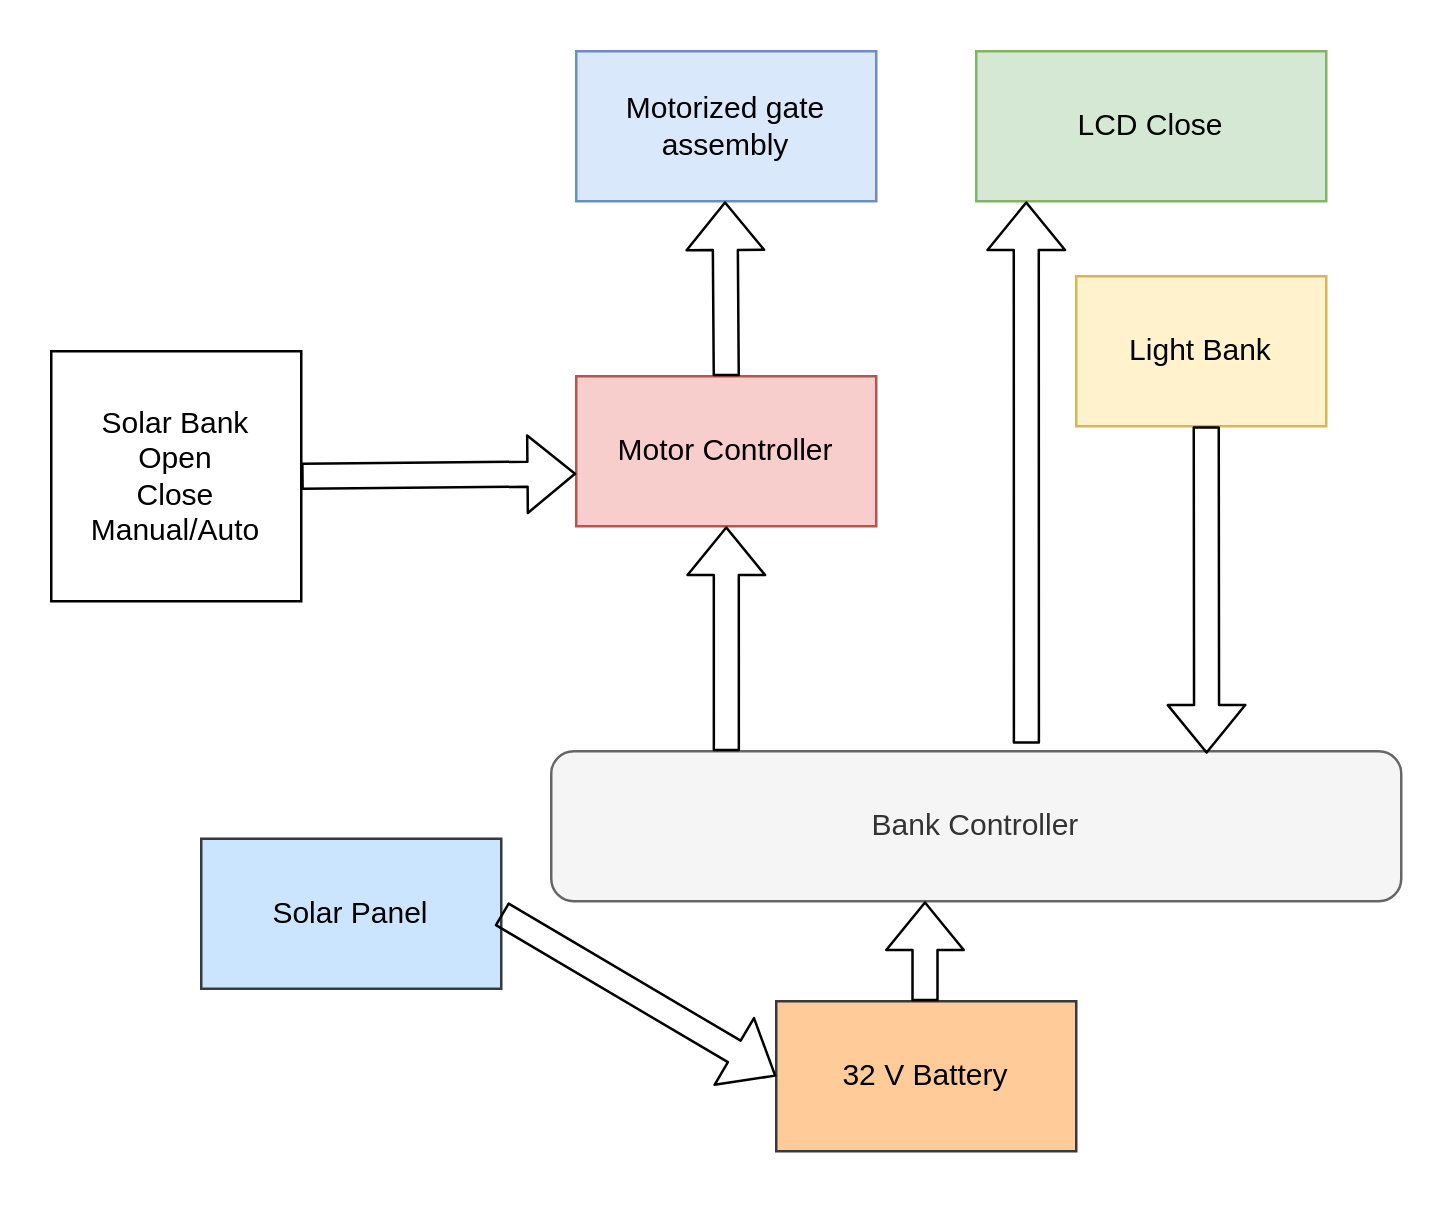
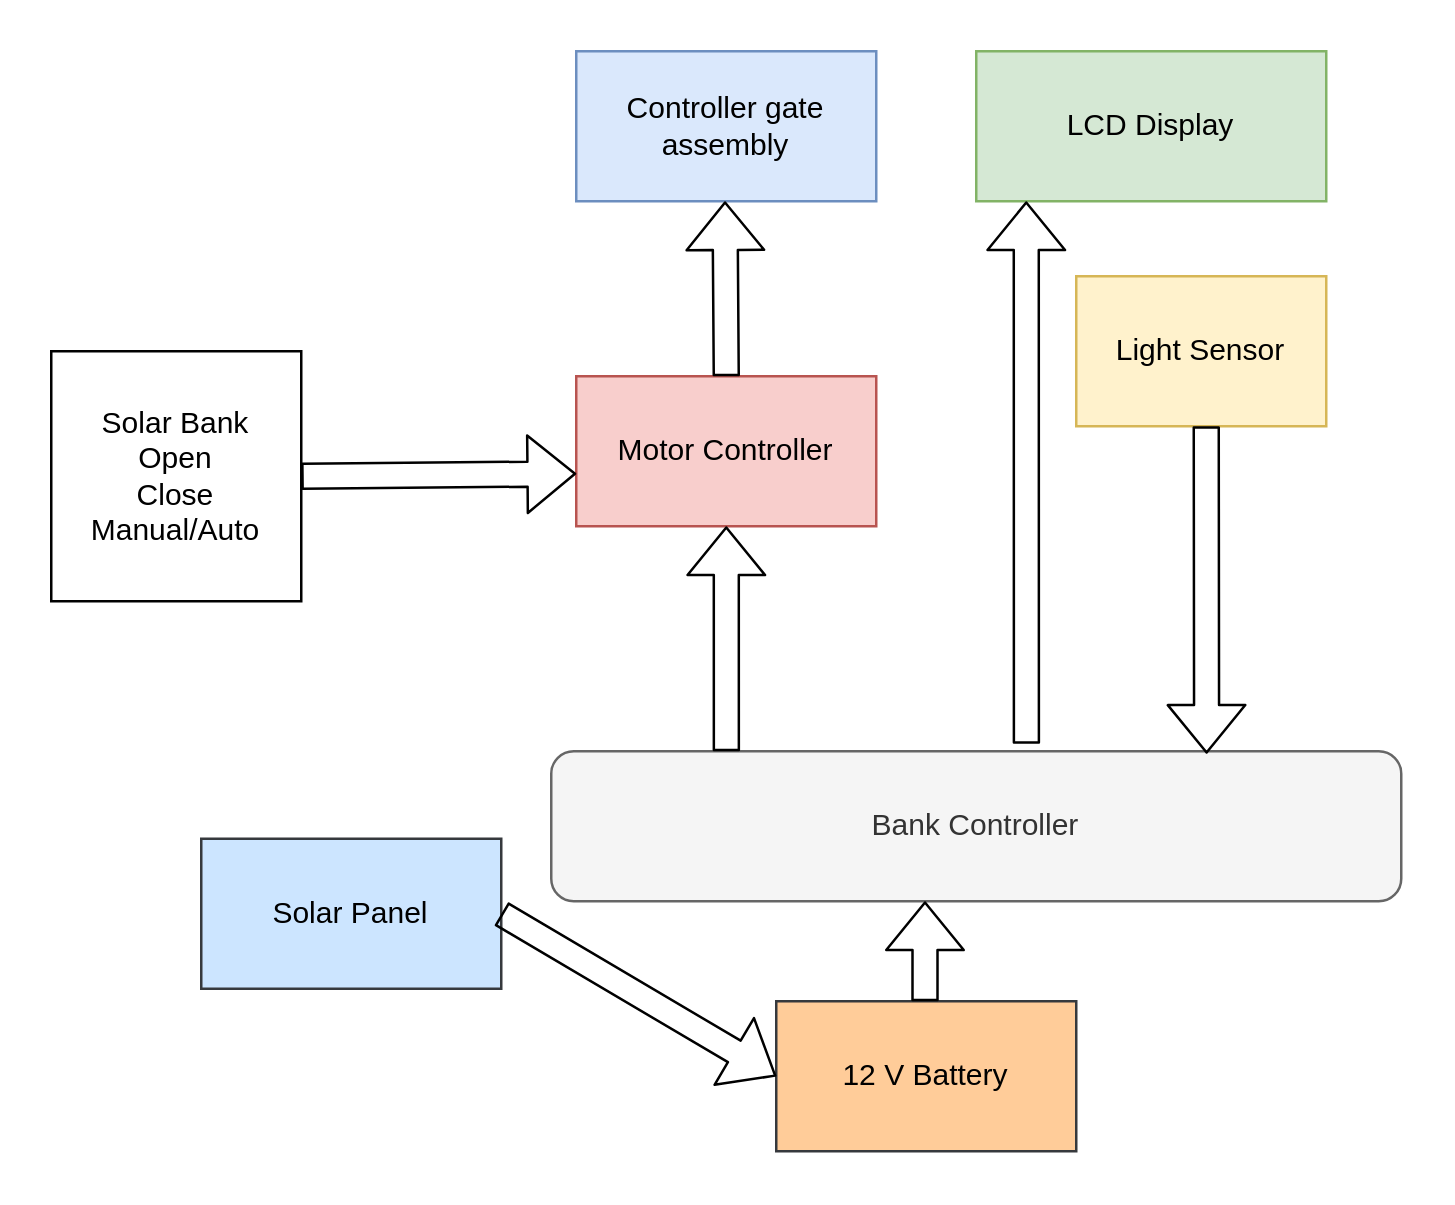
- <mxCell id="2" value="Motorized gate assembly" style="rounded=0;whiteSpace=wrap;html=1;fillColor=#dae8fc;strokeColor=#6c8ebf;" vertex="1" parent="1"><mxGeometry x="230" y="20" width="120" height="60" as="geometry" /></mxCell>
+ <mxCell id="2" value="Controller gate assembly" style="rounded=0;whiteSpace=wrap;html=1;fillColor=#dae8fc;strokeColor=#6c8ebf;" vertex="1" parent="1"><mxGeometry x="230" y="20" width="120" height="60" as="geometry" /></mxCell>
- <mxCell id="4" value="LCD Close" style="rounded=0;whiteSpace=wrap;html=1;fillColor=#d5e8d4;strokeColor=#82b366;" vertex="1" parent="1"><mxGeometry x="390" y="20" width="140" height="60" as="geometry" /></mxCell>
+ <mxCell id="4" value="LCD Display" style="rounded=0;whiteSpace=wrap;html=1;fillColor=#d5e8d4;strokeColor=#82b366;" vertex="1" parent="1"><mxGeometry x="390" y="20" width="140" height="60" as="geometry" /></mxCell>
- <mxCell id="6" value="Light Bank" style="rounded=0;whiteSpace=wrap;html=1;fillColor=#fff2cc;strokeColor=#d6b656;" vertex="1" parent="1"><mxGeometry x="430" y="110" width="100" height="60" as="geometry" /></mxCell>
+ <mxCell id="6" value="Light Sensor" style="rounded=0;whiteSpace=wrap;html=1;fillColor=#fff2cc;strokeColor=#d6b656;" vertex="1" parent="1"><mxGeometry x="430" y="110" width="100" height="60" as="geometry" /></mxCell>
- <mxCell id="13" value="32 V Battery" style="rounded=0;whiteSpace=wrap;html=1;fillColor=#ffcc99;strokeColor=#36393d;" vertex="1" parent="1"><mxGeometry x="310" y="400" width="120" height="60" as="geometry" /></mxCell>
+ <mxCell id="13" value="12 V Battery" style="rounded=0;whiteSpace=wrap;html=1;fillColor=#ffcc99;strokeColor=#36393d;" vertex="1" parent="1"><mxGeometry x="310" y="400" width="120" height="60" as="geometry" /></mxCell>
